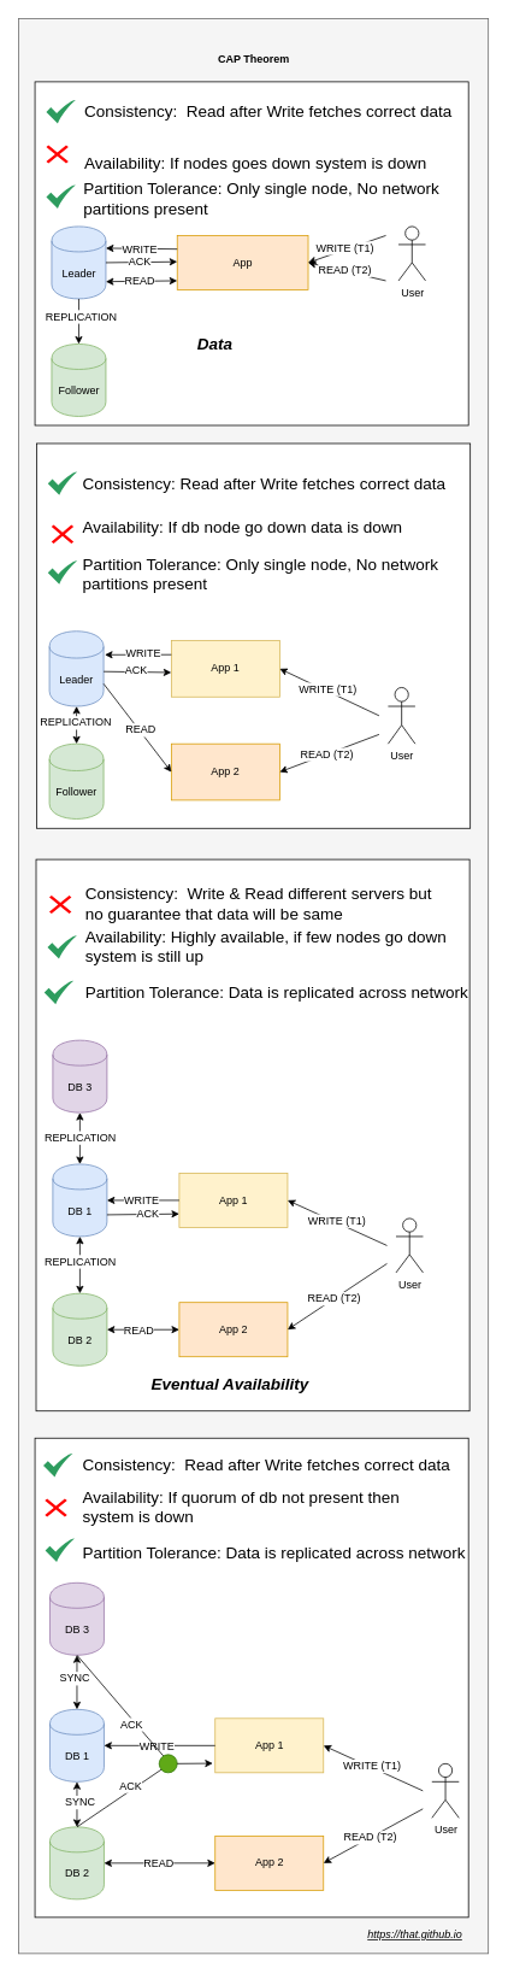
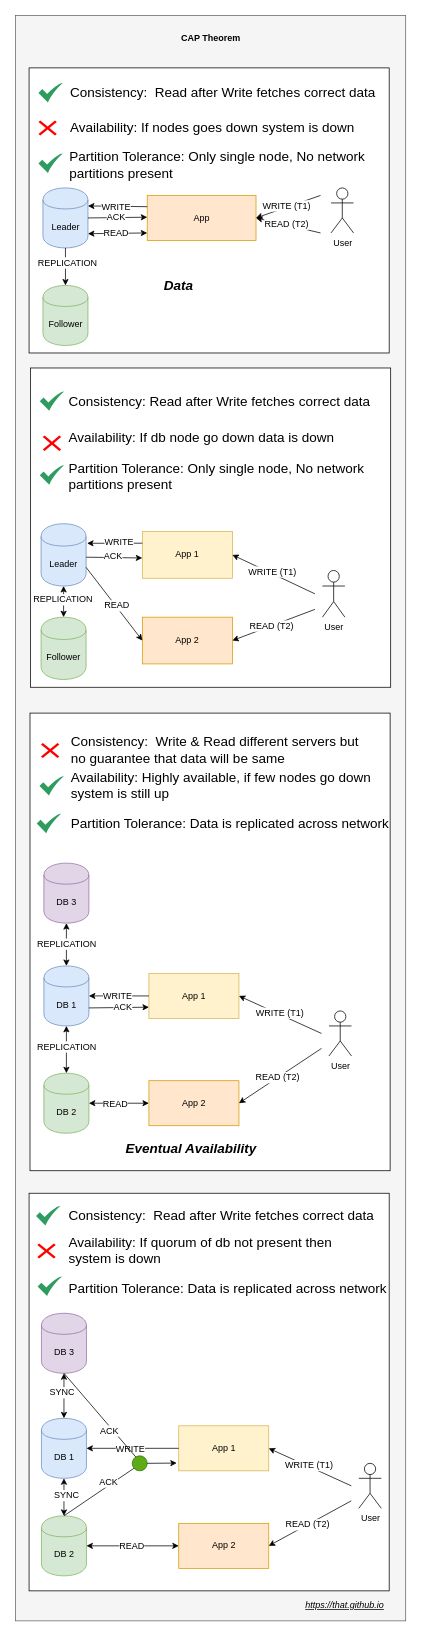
- <mxCell id="119" value="CAP Theorem" style="text;html=1;strokeColor=none;fillColor=none;align=center;verticalAlign=middle;whiteSpace=wrap;rounded=0;fontStyle=1" vertex="1" parent="1"><mxGeometry x="221.06" y="55" width="119" height="20" as="geometry" /></mxCell>
+ <mxCell id="119" value="CAP Theorem" style="text;html=1;strokeColor=none;fillColor=none;align=center;verticalAlign=middle;whiteSpace=wrap;rounded=0;fontStyle=1" vertex="1" parent="1"><mxGeometry x="221.06" y="40" width="119" height="20" as="geometry" /></mxCell>
- <mxCell id="105" value="&lt;font style=&quot;font-size: 18px&quot;&gt;Availability: If nodes goes down system is down&lt;/font&gt;" style="text;html=1;strokeColor=none;fillColor=none;align=left;verticalAlign=middle;whiteSpace=wrap;rounded=0;" parent="93" vertex="1"><mxGeometry x="52.5" y="80" width="410" height="20" as="geometry" /></mxCell>
+ <mxCell id="105" value="&lt;font style=&quot;font-size: 18px&quot;&gt;Availability: If nodes goes down system is down&lt;/font&gt;" style="text;html=1;strokeColor=none;fillColor=none;align=left;verticalAlign=middle;whiteSpace=wrap;rounded=0;" parent="93" vertex="1"><mxGeometry x="52.5" y="70" width="410" height="20" as="geometry" /></mxCell>
